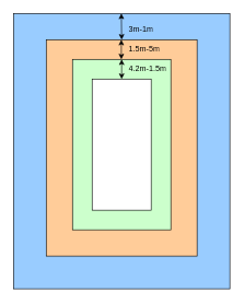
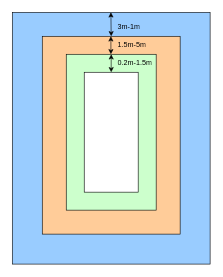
- <mxCell id="9" value="4.2m-1.5m" style="text;strokeColor=none;fillColor=none;spacingLeft=4;spacingRight=4;overflow=hidden;rotatable=0;points=[[0,0.5],[1,0.5]];portConstraint=eastwest;fontSize=12;whiteSpace=wrap;html=1;" vertex="1" parent="1"><mxGeometry x="190" y="90" width="70" height="20" as="geometry" /></mxCell>
+ <mxCell id="9" value="0.2m-1.5m" style="text;strokeColor=none;fillColor=none;spacingLeft=4;spacingRight=4;overflow=hidden;rotatable=0;points=[[0,0.5],[1,0.5]];portConstraint=eastwest;fontSize=12;whiteSpace=wrap;html=1;" vertex="1" parent="1"><mxGeometry x="190" y="90" width="70" height="20" as="geometry" /></mxCell>
